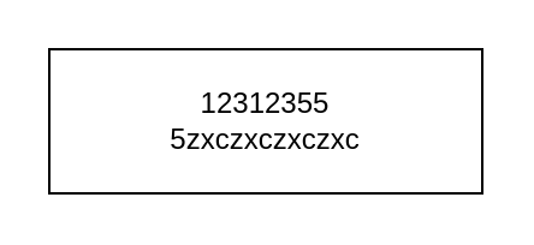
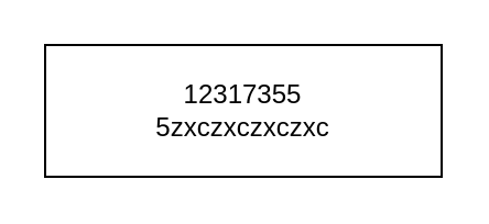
- <mxCell id="2" value="12312355&lt;br&gt;5zxczxczxczxc" style="rounded=0;whiteSpace=wrap;html=1;" parent="1" vertex="1"><mxGeometry x="20" y="20" width="180" height="60" as="geometry" /></mxCell>
+ <mxCell id="2" value="12317355&lt;br&gt;5zxczxczxczxc" style="rounded=0;whiteSpace=wrap;html=1;" parent="1" vertex="1"><mxGeometry x="20" y="20" width="180" height="60" as="geometry" /></mxCell>
